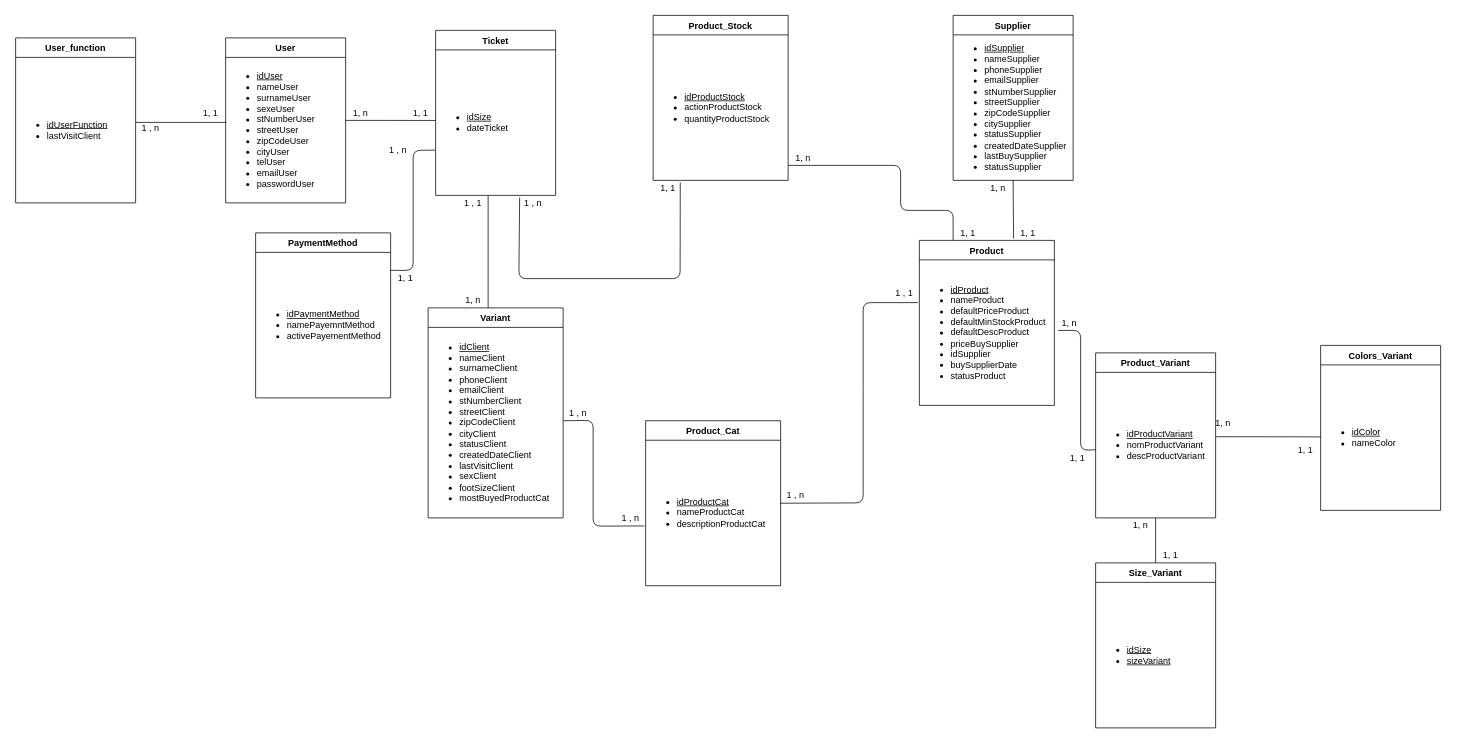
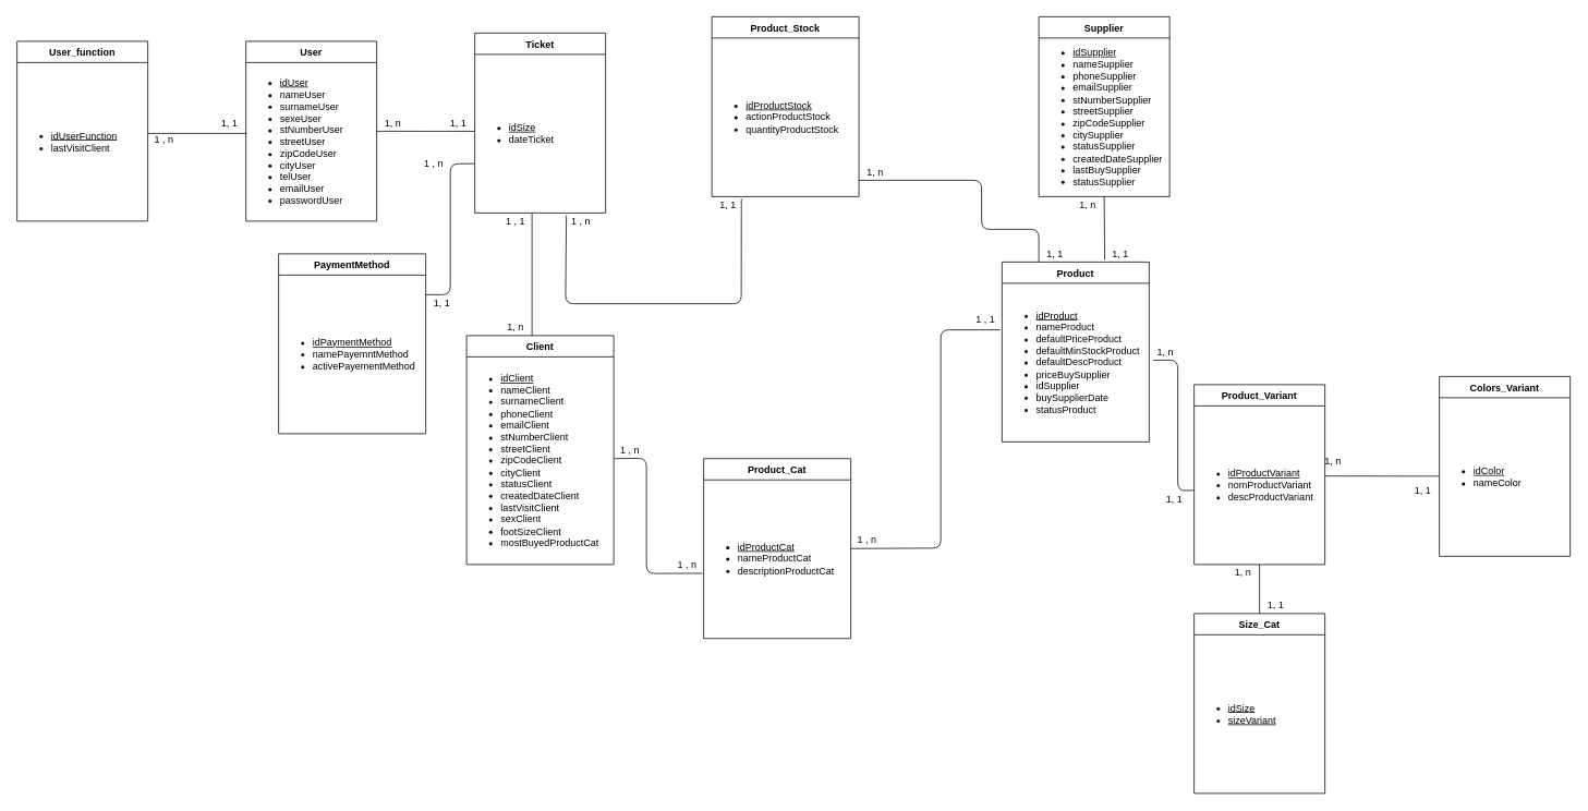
- <mxCell id="2" value="Variant" style="swimlane;fontStyle=1;childLayout=stackLayout;horizontal=1;startSize=26;horizontalStack=0;resizeParent=1;resizeLast=0;collapsible=1;marginBottom=0;rounded=0;shadow=0;strokeWidth=1;" parent="1" vertex="1"><mxGeometry x="570" y="410" width="180" height="280" as="geometry"><mxRectangle x="20" y="80" width="160" height="26" as="alternateBounds" /></mxGeometry></mxCell>
+ <mxCell id="2" value="Client" style="swimlane;fontStyle=1;childLayout=stackLayout;horizontal=1;startSize=26;horizontalStack=0;resizeParent=1;resizeLast=0;collapsible=1;marginBottom=0;rounded=0;shadow=0;strokeWidth=1;" parent="1" vertex="1"><mxGeometry x="570" y="410" width="180" height="280" as="geometry"><mxRectangle x="20" y="80" width="160" height="26" as="alternateBounds" /></mxGeometry></mxCell>
- <mxCell id="28" value="Size_Variant" style="swimlane;fontStyle=1;childLayout=stackLayout;horizontal=1;startSize=26;horizontalStack=0;resizeParent=1;resizeLast=0;collapsible=1;marginBottom=0;rounded=0;shadow=0;strokeWidth=1;" parent="1" vertex="1"><mxGeometry x="1460" y="750" width="160" height="220" as="geometry"><mxRectangle x="20" y="80" width="160" height="26" as="alternateBounds" /></mxGeometry></mxCell>
+ <mxCell id="28" value="Size_Cat" style="swimlane;fontStyle=1;childLayout=stackLayout;horizontal=1;startSize=26;horizontalStack=0;resizeParent=1;resizeLast=0;collapsible=1;marginBottom=0;rounded=0;shadow=0;strokeWidth=1;" parent="1" vertex="1"><mxGeometry x="1460" y="750" width="160" height="220" as="geometry"><mxRectangle x="20" y="80" width="160" height="26" as="alternateBounds" /></mxGeometry></mxCell>
